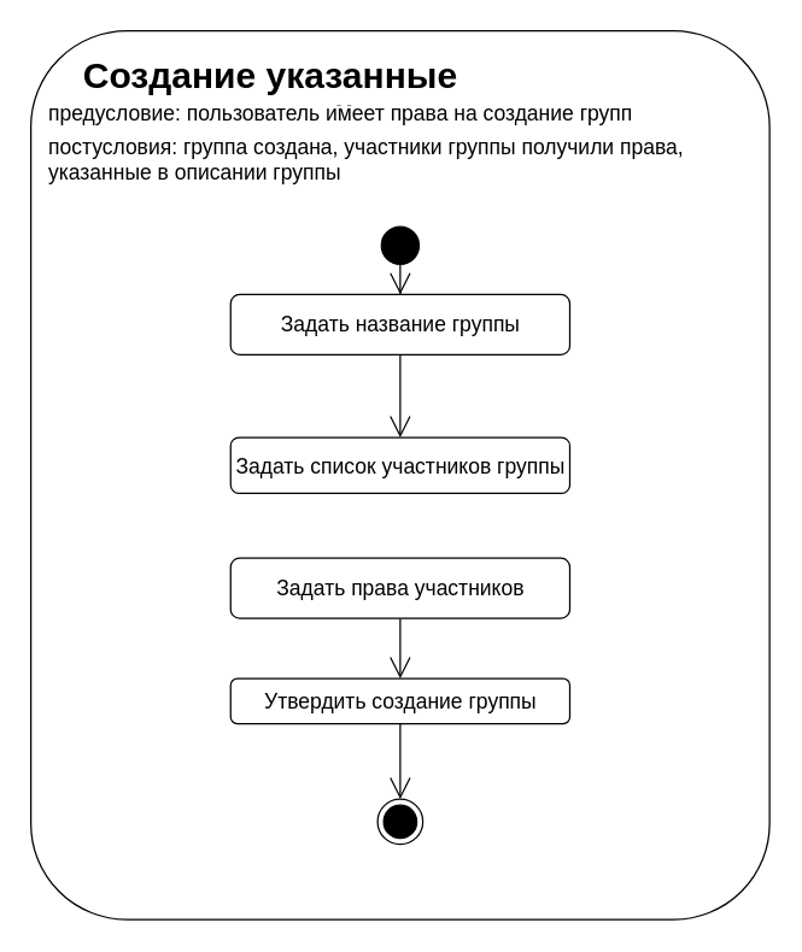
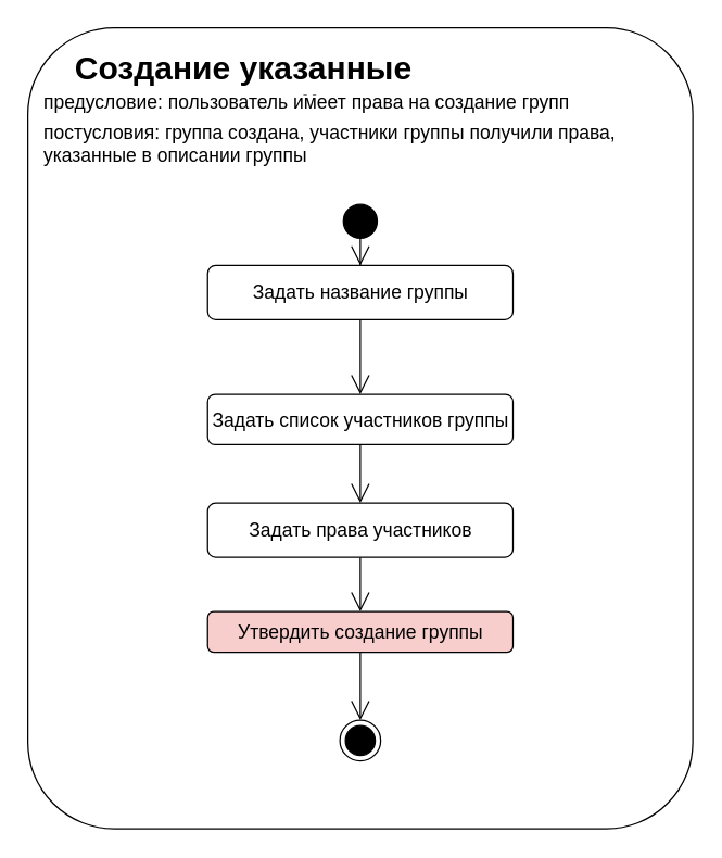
+ <mxCell id="10" style="edgeStyle=orthogonalEdgeStyle;rounded=0;orthogonalLoop=1;jettySize=auto;html=1;fontSize=14;endArrow=open;endFill=0;startSize=6;endSize=12;strokeColor=#000000;" edge="1" parent="1" source="11" target="13"><mxGeometry relative="1" as="geometry" /></mxCell>
- <mxCell id="15" value="Утвердить создание группы" style="rounded=1;whiteSpace=wrap;html=1;fontSize=14;strokeColor=#000000;align=center;" vertex="1" parent="1"><mxGeometry x="152.5" y="450" width="225" height="30" as="geometry" /></mxCell>
+ <mxCell id="15" value="Утвердить создание группы" style="rounded=1;whiteSpace=wrap;html=1;fontSize=14;strokeColor=#000000;align=center;fillColor=#f8cecc;" vertex="1" parent="1"><mxGeometry x="152.5" y="450" width="225" height="30" as="geometry" /></mxCell>
